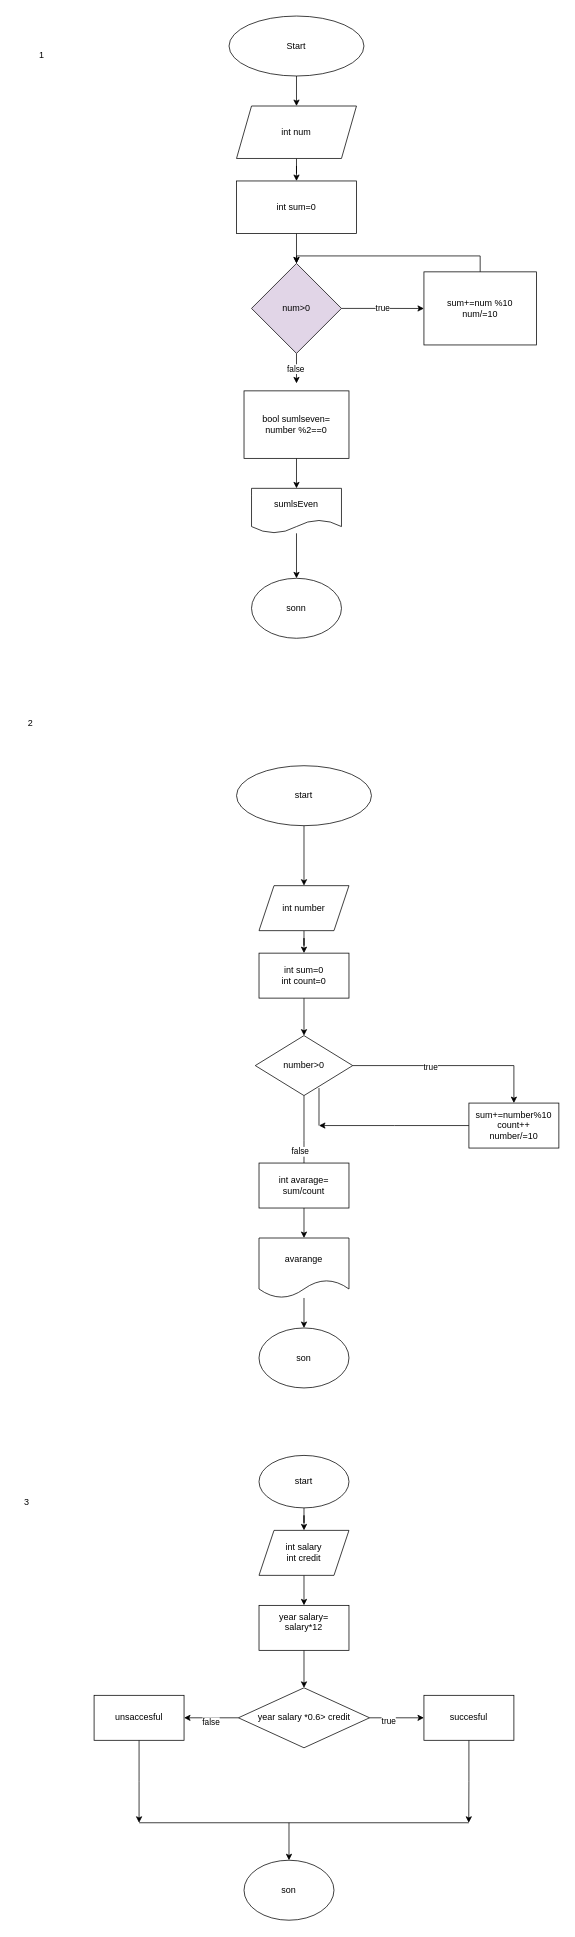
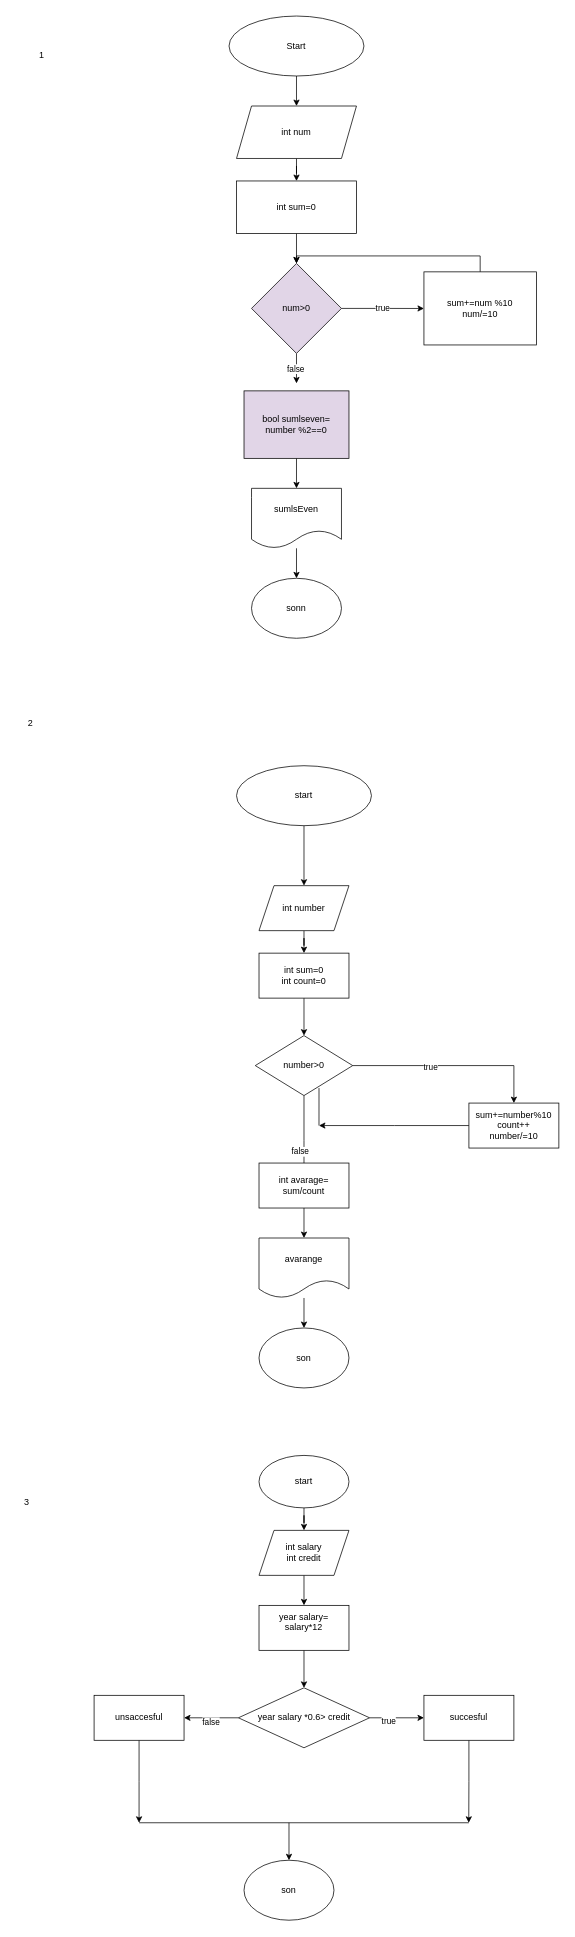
- <mxCell id="4" value="bool sumlseven=&lt;div&gt;number %2==0&lt;/div&gt;" style="rounded=0;whiteSpace=wrap;html=1;" vertex="1" parent="1"><mxGeometry x="325" y="520" width="140" height="90" as="geometry" /></mxCell>
+ <mxCell id="4" value="bool sumlseven=&lt;div&gt;number %2==0&lt;/div&gt;" style="rounded=0;whiteSpace=wrap;html=1;fillColor=#e1d5e7;" vertex="1" parent="1"><mxGeometry x="325" y="520" width="140" height="90" as="geometry" /></mxCell>
- <mxCell id="17" value="sumlsEven" style="shape=document;whiteSpace=wrap;html=1;boundedLbl=1;" vertex="1" parent="1"><mxGeometry x="335" y="650" width="120" height="60" as="geometry" /></mxCell>
+ <mxCell id="17" value="sumlsEven" style="shape=document;whiteSpace=wrap;html=1;boundedLbl=1;" vertex="1" parent="1"><mxGeometry x="335" y="650" width="120" height="80" as="geometry" /></mxCell>
